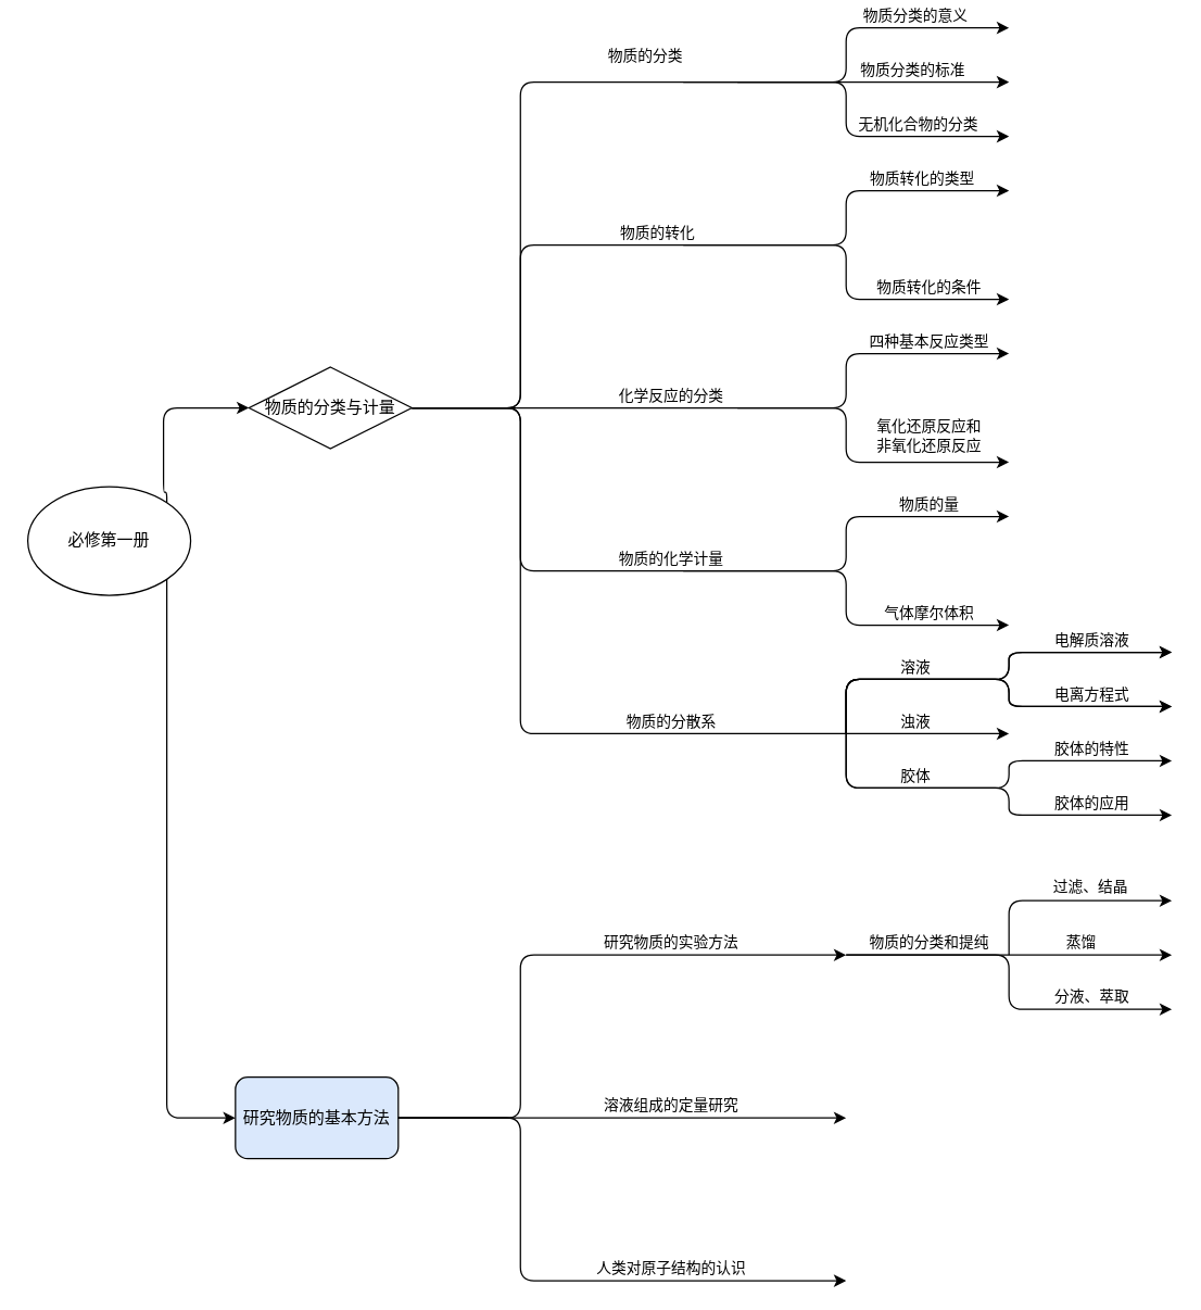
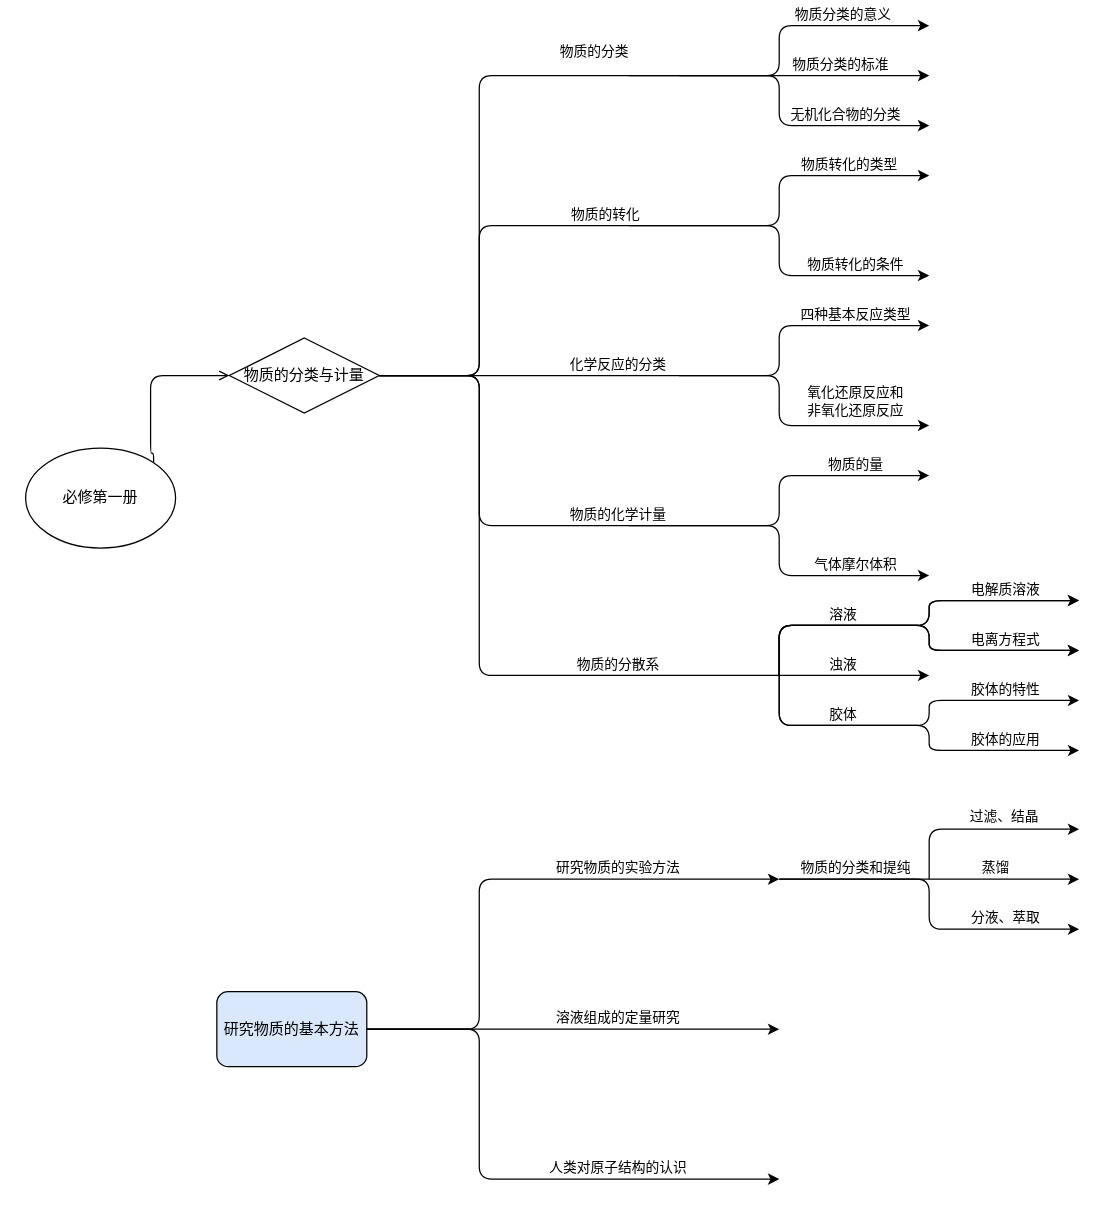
- <mxCell id="3" value="" style="edgeStyle=segmentEdgeStyle;endArrow=classic;html=1;entryX=0;entryY=0.5;entryDx=0;entryDy=0;exitX=1;exitY=0;exitDx=0;exitDy=0;" parent="1" source="2" target="5" edge="1"><mxGeometry width="50" height="50" relative="1" as="geometry"><mxPoint x="120" y="362" as="sourcePoint" /><mxPoint x="170" y="260" as="targetPoint" /><Array as="points"><mxPoint x="122" y="362" /><mxPoint x="120" y="362" /><mxPoint x="120" y="300" /></Array></mxGeometry></mxCell>
+ <mxCell id="3" value="" style="edgeStyle=segmentEdgeStyle;endArrow=open;html=1;entryX=0;entryY=0.5;entryDx=0;entryDy=0;exitX=1;exitY=0;exitDx=0;exitDy=0;" parent="1" source="2" target="5" edge="1"><mxGeometry width="50" height="50" relative="1" as="geometry"><mxPoint x="120" y="362" as="sourcePoint" /><mxPoint x="170" y="260" as="targetPoint" /><Array as="points"><mxPoint x="122" y="362" /><mxPoint x="120" y="362" /><mxPoint x="120" y="300" /></Array></mxGeometry></mxCell>
- <mxCell id="4" value="" style="edgeStyle=elbowEdgeStyle;elbow=vertical;endArrow=classic;html=1;exitX=1;exitY=1;exitDx=0;exitDy=0;entryX=0;entryY=0.5;entryDx=0;entryDy=0;" parent="1" source="2" edge="1" target="46"><mxGeometry width="50" height="50" relative="1" as="geometry"><mxPoint x="110" y="673" as="sourcePoint" /><mxPoint x="180" y="813" as="targetPoint" /><Array as="points"><mxPoint x="143" y="823" /></Array></mxGeometry></mxCell>
